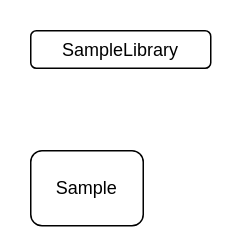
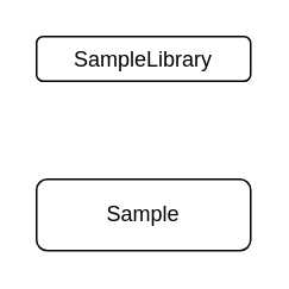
- <mxCell id="2" value="Sample" style="rounded=1;whiteSpace=wrap;html=1;" vertex="1" parent="1"><mxGeometry x="20" y="100" width="75" height="50" as="geometry" /></mxCell>
+ <mxCell id="2" value="Sample" style="rounded=1;whiteSpace=wrap;html=1;" vertex="1" parent="1"><mxGeometry x="20" y="100" width="120" height="40" as="geometry" /></mxCell>
